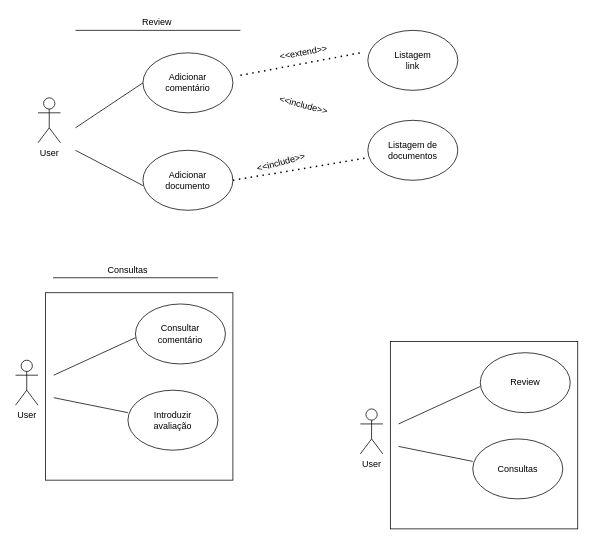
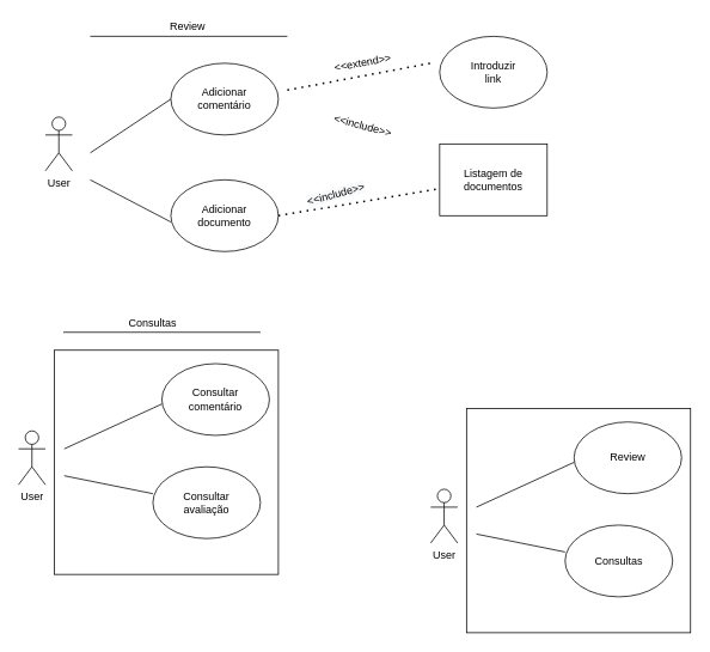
- <mxCell id="15" value="Listagem&lt;br&gt;link" style="ellipse;whiteSpace=wrap;html=1;" vertex="1" parent="1"><mxGeometry x="490" y="40" width="120" height="80" as="geometry" /></mxCell>
+ <mxCell id="15" value="Introduzir&lt;br&gt;link" style="ellipse;whiteSpace=wrap;html=1;" vertex="1" parent="1"><mxGeometry x="490" y="40" width="120" height="80" as="geometry" /></mxCell>
- <mxCell id="16" value="Listagem de&lt;br&gt;documentos" style="ellipse;whiteSpace=wrap;html=1;" vertex="1" parent="1"><mxGeometry x="490" y="160" width="120" height="80" as="geometry" /></mxCell>
+ <mxCell id="16" value="Listagem de&lt;br&gt;documentos" style="whiteSpace=wrap;html=1;rounded=0;" vertex="1" parent="1"><mxGeometry x="490" y="160" width="120" height="80" as="geometry" /></mxCell>
- <mxCell id="7" value="Introduzir&lt;br&gt;avaliação" style="ellipse;whiteSpace=wrap;html=1;" vertex="1" parent="1"><mxGeometry x="170" y="520" width="120" height="80" as="geometry" /></mxCell>
+ <mxCell id="7" value="Consultar&lt;br&gt;avaliação" style="ellipse;whiteSpace=wrap;html=1;" vertex="1" parent="1"><mxGeometry x="170" y="520" width="120" height="80" as="geometry" /></mxCell>
